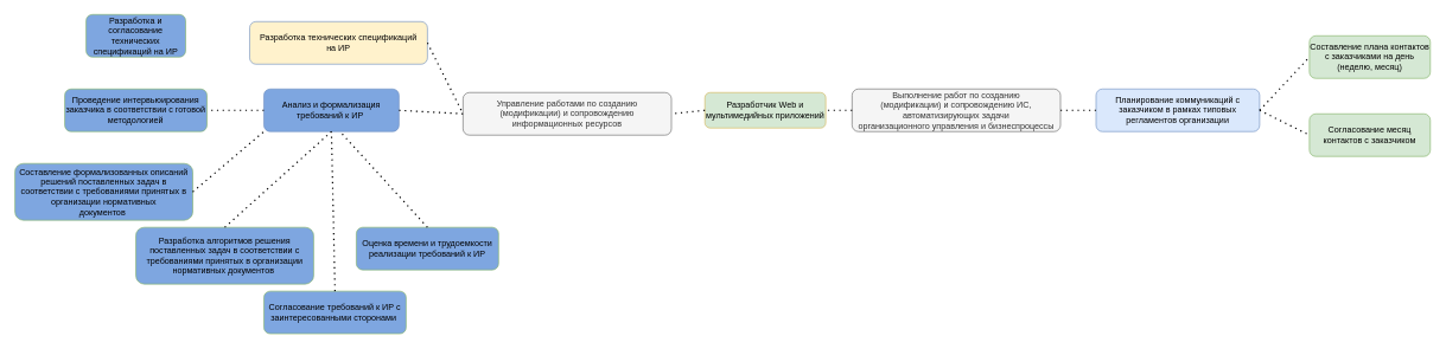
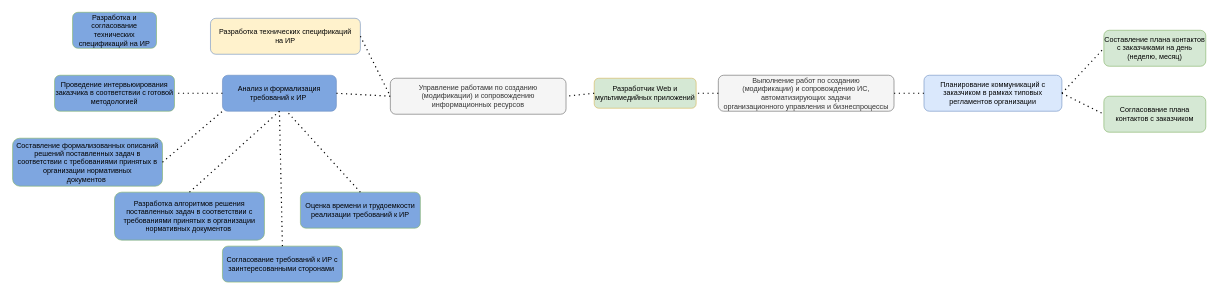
- <mxCell id="7" value="Согласование месяц контактов с заказчиком&lt;br/&gt;" style="rounded=1;whiteSpace=wrap;html=1;fillColor=#d5e8d4;strokeColor=#82b366;" vertex="1" parent="1"><mxGeometry x="1840" y="160" width="170" height="60" as="geometry" /></mxCell>
+ <mxCell id="7" value="Согласование плана контактов с заказчиком&lt;br/&gt;" style="rounded=1;whiteSpace=wrap;html=1;fillColor=#d5e8d4;strokeColor=#82b366;" vertex="1" parent="1"><mxGeometry x="1840" y="160" width="170" height="60" as="geometry" /></mxCell>
